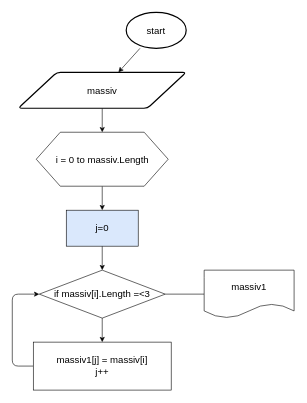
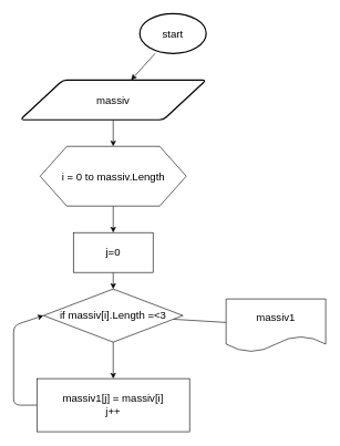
- <mxCell id="9" value="j=0" style="whiteSpace=wrap;html=1;fontSize=16;arcSize=6;fillColor=#dae8fc;" vertex="1" parent="1"><mxGeometry x="110" y="350" width="120" height="60" as="geometry" /></mxCell>
+ <mxCell id="9" value="j=0" style="whiteSpace=wrap;html=1;fontSize=16;arcSize=6;" vertex="1" parent="1"><mxGeometry x="110" y="350" width="120" height="60" as="geometry" /></mxCell>
- <mxCell id="12" value="if massiv[i].Length =&amp;lt;3" style="rhombus;whiteSpace=wrap;html=1;fontSize=16;arcSize=6;" vertex="1" parent="1"><mxGeometry x="65" y="450" width="210" height="80" as="geometry" /></mxCell>
+ <mxCell id="12" value="if massiv[i].Length =&amp;lt;3" style="rhombus;whiteSpace=wrap;html=1;fontSize=16;arcSize=6;" vertex="1" parent="1"><mxGeometry x="65" y="435" width="210" height="80" as="geometry" /></mxCell>
